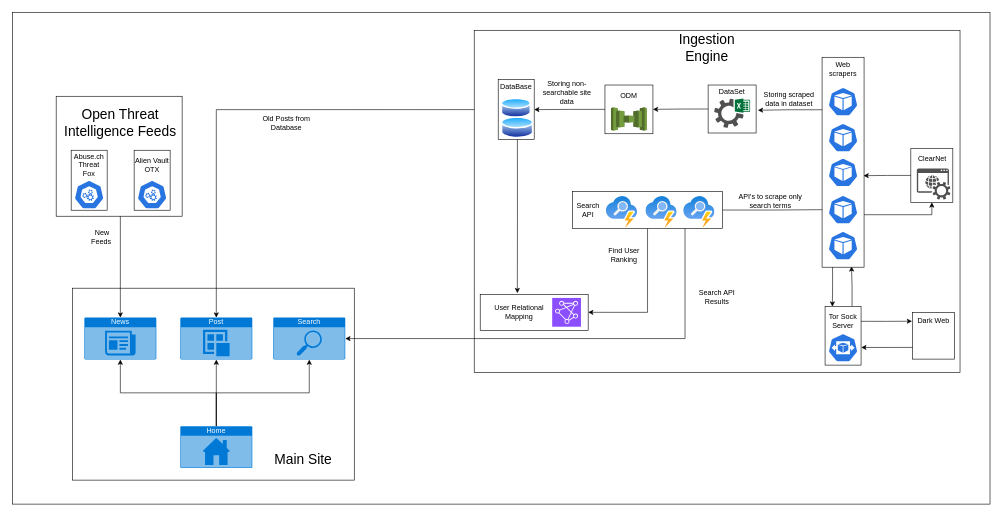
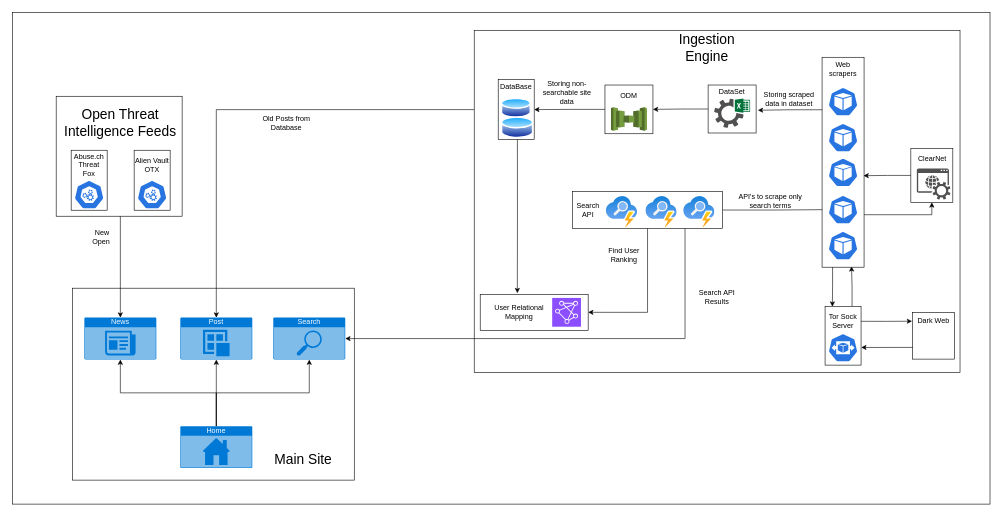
- <mxCell id="13" value="New Feeds&amp;nbsp;" style="text;html=1;align=center;verticalAlign=middle;whiteSpace=wrap;rounded=0;" vertex="1" parent="1"><mxGeometry x="140" y="380" width="60" height="30" as="geometry" /></mxCell>
+ <mxCell id="13" value="New Open&amp;nbsp;" style="text;html=1;align=center;verticalAlign=middle;whiteSpace=wrap;rounded=0;" vertex="1" parent="1"><mxGeometry x="140" y="380" width="60" height="30" as="geometry" /></mxCell>
